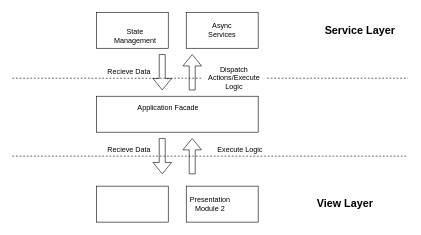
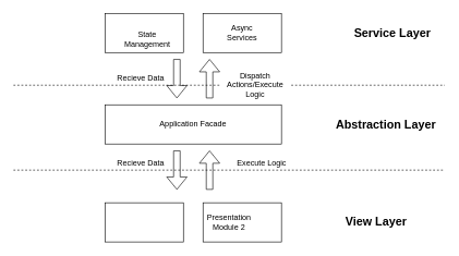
- <mxCell id="9" value="Application Facade" style="text;html=1;strokeColor=none;fillColor=none;align=center;verticalAlign=middle;whiteSpace=wrap;rounded=0;" vertex="1" parent="1"><mxGeometry x="225" y="170" width="110" height="20" as="geometry" /></mxCell>
+ <mxCell id="9" value="Application Facade" style="text;html=1;strokeColor=none;fillColor=none;align=center;verticalAlign=middle;whiteSpace=wrap;rounded=0;" vertex="1" parent="1"><mxGeometry x="240" y="180" width="110" height="20" as="geometry" /></mxCell>
+ <mxCell id="15" value="&lt;font style=&quot;font-size: 18px&quot;&gt;&lt;b&gt;Abstraction Layer&lt;/b&gt;&lt;/font&gt;" style="text;html=1;strokeColor=none;fillColor=none;align=center;verticalAlign=middle;whiteSpace=wrap;rounded=0;" vertex="1" parent="1"><mxGeometry x="510" y="180" width="160" height="20" as="geometry" /></mxCell>
